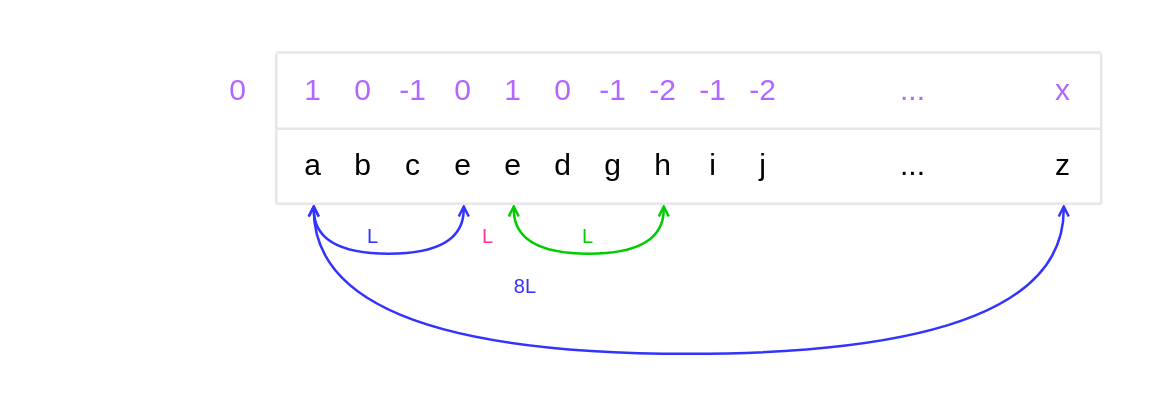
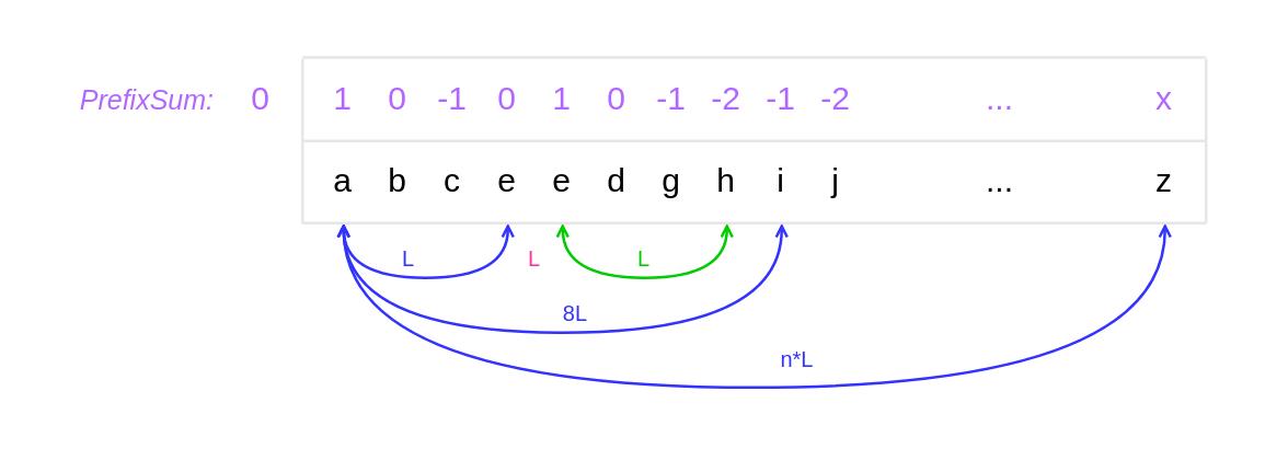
+ <mxCell id="23" value="PrefixSum:" style="text;html=1;strokeColor=none;fillColor=none;align=right;verticalAlign=middle;whiteSpace=wrap;rounded=0;fontStyle=2;fontSize=10;fontColor=#B266FF;" parent="1" vertex="1"><mxGeometry x="20" y="21" width="60" height="30" as="geometry" /></mxCell>
+ <mxCell id="3" style="edgeStyle=orthogonalEdgeStyle;rounded=0;orthogonalLoop=1;jettySize=auto;html=1;exitX=0.5;exitY=1;exitDx=0;exitDy=0;entryX=0.5;entryY=1;entryDx=0;entryDy=0;curved=1;endSize=3;startSize=3;endArrow=open;endFill=0;startArrow=open;startFill=0;strokeColor=#3333FF;" parent="1" source="5" target="14" edge="1"><mxGeometry relative="1" as="geometry"><Array as="points"><mxPoint x="125" y="121" /><mxPoint x="285" y="121" /></Array></mxGeometry></mxCell>
+ <mxCell id="20" value="n*L" style="text;html=1;strokeColor=none;fillColor=none;align=center;verticalAlign=middle;whiteSpace=wrap;rounded=0;fontSize=8;fontColor=#3333FF;" parent="1" vertex="1"><mxGeometry x="276" y="116" width="30" height="30" as="geometry" /></mxCell>
